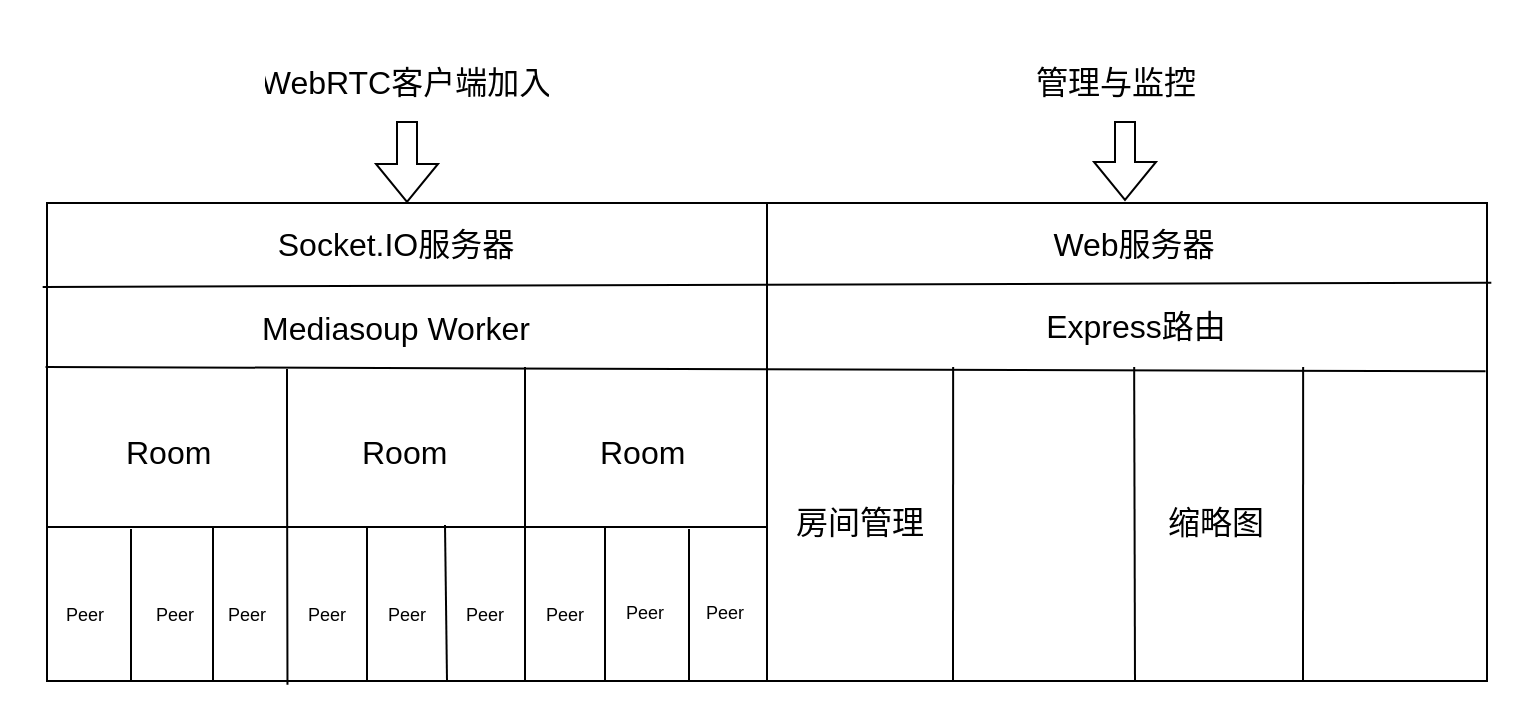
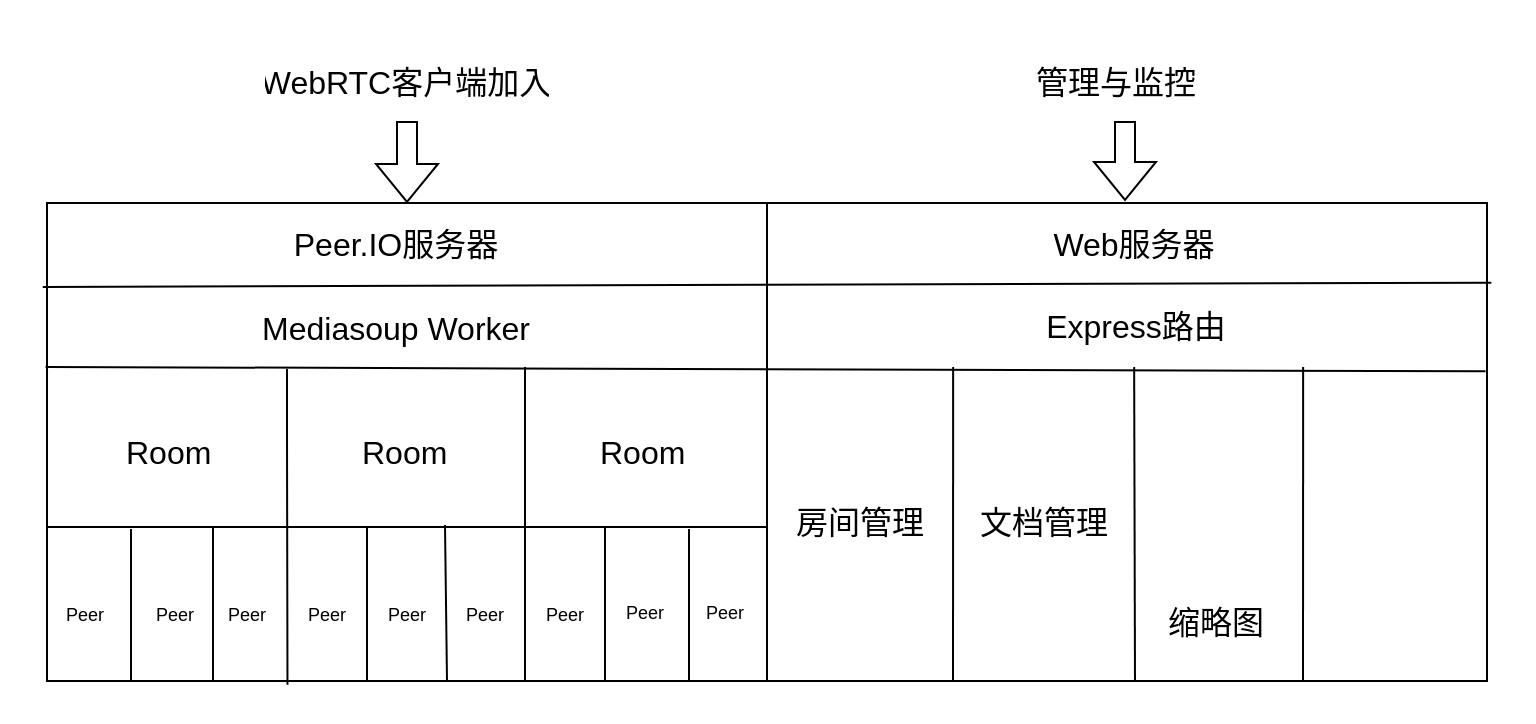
- <mxCell id="6" value="Socket.IO服务器" style="text;strokeColor=none;fillColor=none;align=center;verticalAlign=middle;spacingLeft=4;spacingRight=4;overflow=hidden;points=[[0,0.5],[1,0.5]];portConstraint=eastwest;rotatable=0;fontSize=16;" parent="1" vertex="1"><mxGeometry x="123" y="101" width="150" height="40" as="geometry" /></mxCell>
+ <mxCell id="6" value="Peer.IO服务器" style="text;strokeColor=none;fillColor=none;align=center;verticalAlign=middle;spacingLeft=4;spacingRight=4;overflow=hidden;points=[[0,0.5],[1,0.5]];portConstraint=eastwest;rotatable=0;fontSize=16;" parent="1" vertex="1"><mxGeometry x="123" y="101" width="150" height="40" as="geometry" /></mxCell>
+ <mxCell id="35" value="文档管理" style="text;strokeColor=none;fillColor=none;align=center;verticalAlign=middle;spacingLeft=4;spacingRight=4;overflow=hidden;points=[[0,0.5],[1,0.5]];portConstraint=eastwest;rotatable=0;fontSize=16;" parent="1" vertex="1"><mxGeometry x="479" y="240" width="86" height="40" as="geometry" /></mxCell>
- <mxCell id="36" value="缩略图" style="text;strokeColor=none;fillColor=none;align=center;verticalAlign=middle;spacingLeft=4;spacingRight=4;overflow=hidden;points=[[0,0.5],[1,0.5]];portConstraint=eastwest;rotatable=0;fontSize=16;" parent="1" vertex="1"><mxGeometry x="565" y="240" width="86" height="40" as="geometry" /></mxCell>
+ <mxCell id="36" value="缩略图" style="text;strokeColor=none;fillColor=none;align=center;verticalAlign=middle;spacingLeft=4;spacingRight=4;overflow=hidden;points=[[0,0.5],[1,0.5]];portConstraint=eastwest;rotatable=0;fontSize=16;" parent="1" vertex="1"><mxGeometry x="565" y="290" width="86" height="40" as="geometry" /></mxCell>
